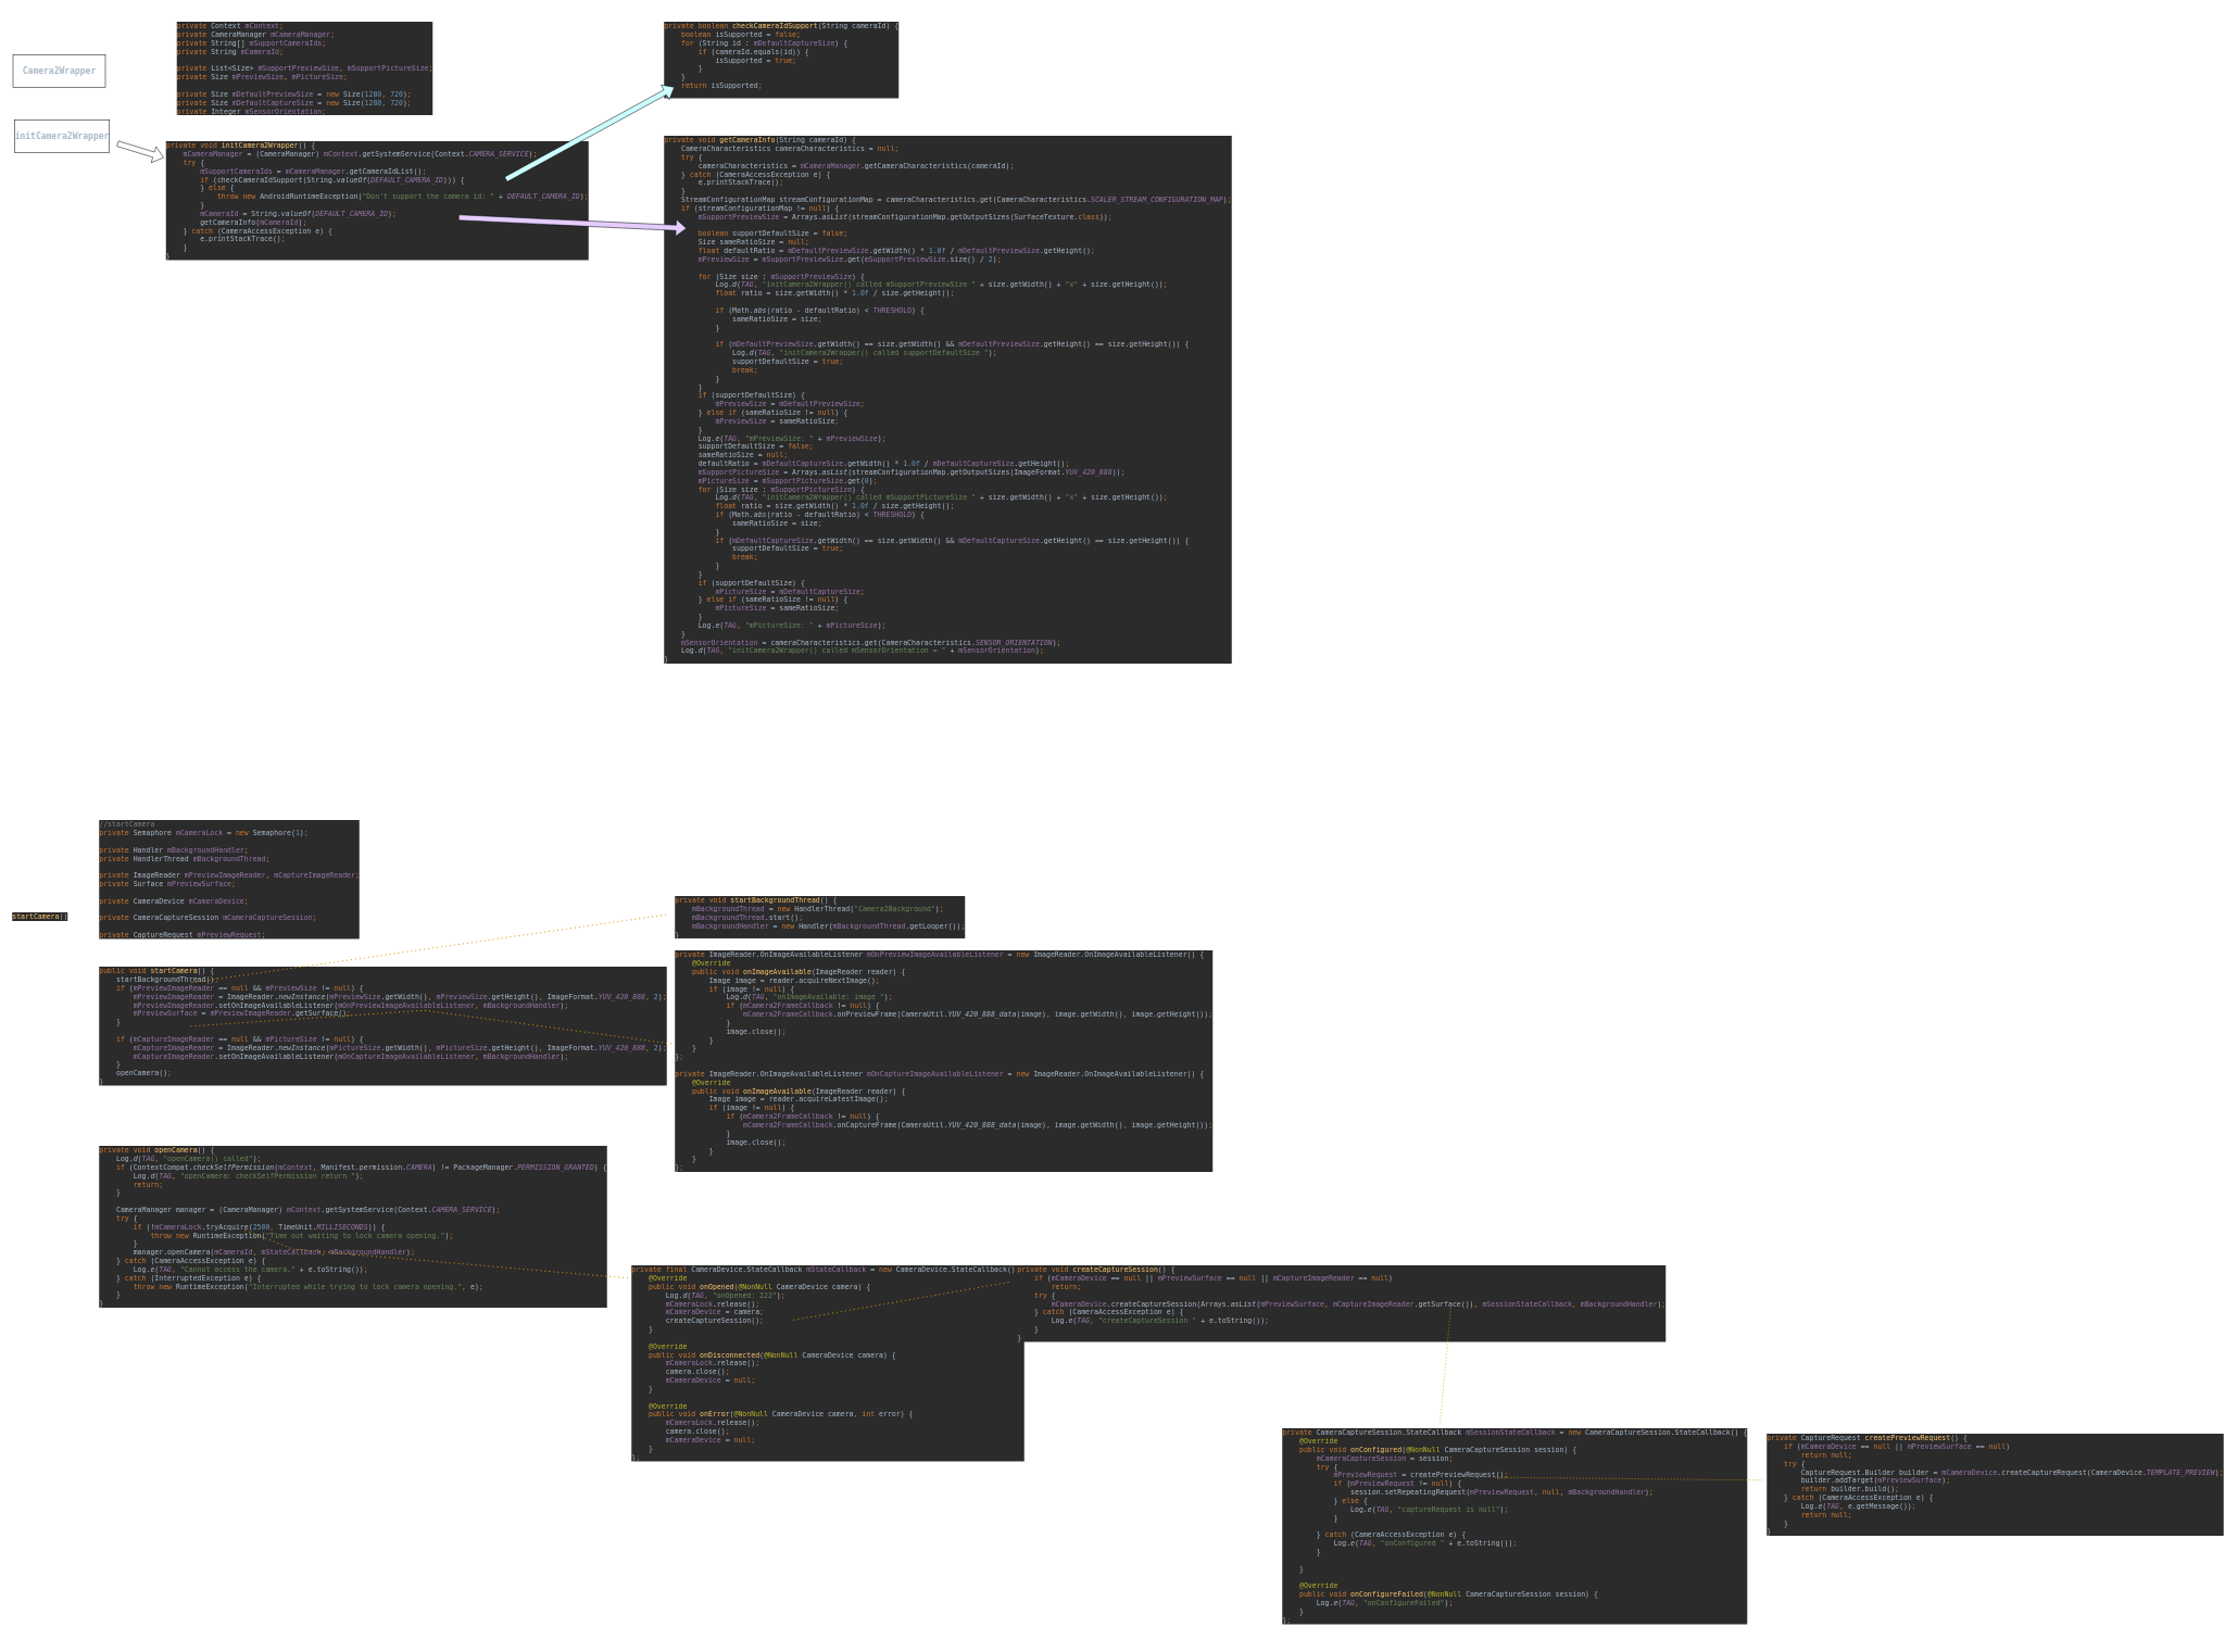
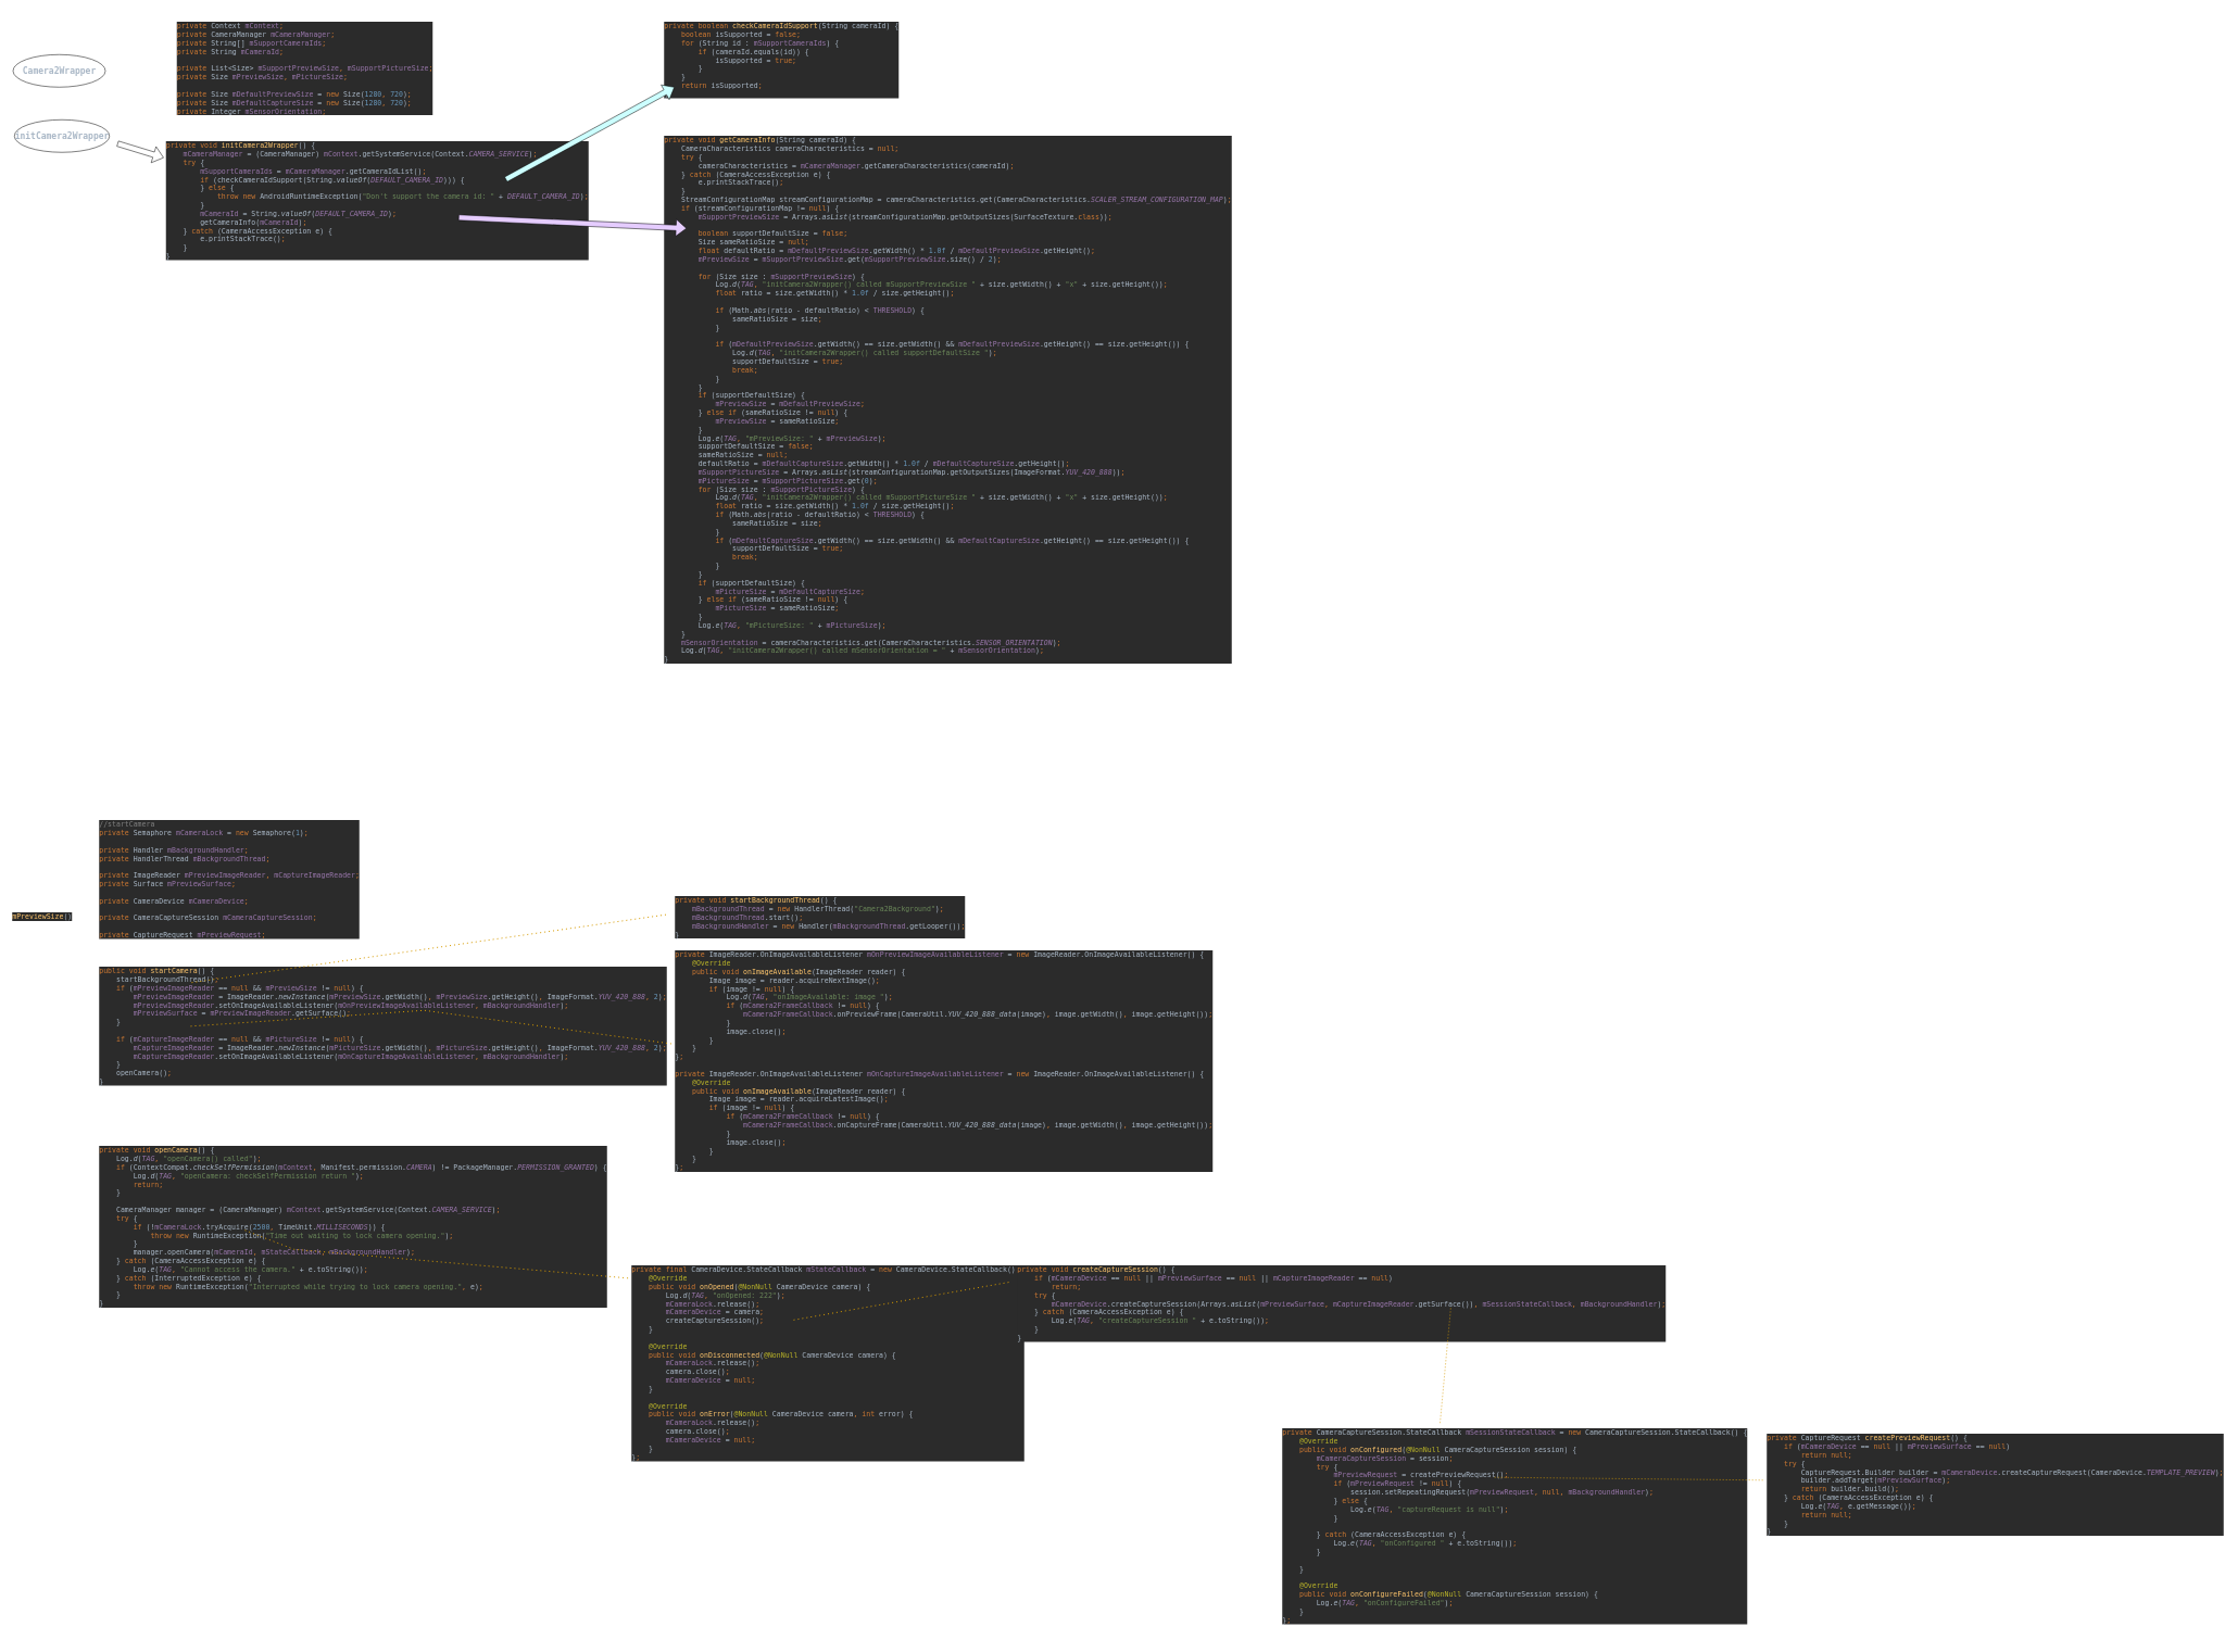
- <mxCell id="6" value="&lt;pre style=&quot;background-color:#2b2b2b;color:#a9b7c6;font-family:'JetBrains Mono',monospace;font-size:9.8pt;&quot;&gt;&lt;span style=&quot;color:#cc7832;&quot;&gt;private boolean &lt;/span&gt;&lt;span style=&quot;color:#ffc66d;&quot;&gt;checkCameraIdSupport&lt;/span&gt;(String cameraId) {&lt;br&gt;    &lt;span style=&quot;color:#cc7832;&quot;&gt;boolean &lt;/span&gt;isSupported = &lt;span style=&quot;color:#cc7832;&quot;&gt;false;&lt;br&gt;&lt;/span&gt;&lt;span style=&quot;color:#cc7832;&quot;&gt;    for &lt;/span&gt;(String id : &lt;span style=&quot;color:#9876aa;&quot;&gt;mDefaultCaptureSize&lt;/span&gt;) {&lt;br&gt;        &lt;span style=&quot;color:#cc7832;&quot;&gt;if &lt;/span&gt;(cameraId.equals(id)) {&lt;br&gt;            isSupported = &lt;span style=&quot;color:#cc7832;&quot;&gt;true;&lt;br&gt;&lt;/span&gt;&lt;span style=&quot;color:#cc7832;&quot;&gt;        &lt;/span&gt;}&lt;br&gt;    }&lt;br&gt;    &lt;span style=&quot;color:#cc7832;&quot;&gt;return &lt;/span&gt;isSupported&lt;span style=&quot;color:#cc7832;&quot;&gt;;&lt;br&gt;&lt;/span&gt;}&lt;/pre&gt;" style="text;whiteSpace=wrap;html=1;" vertex="1" parent="1"><mxGeometry x="1220" y="20" width="420" height="190" as="geometry" /></mxCell>
+ <mxCell id="6" value="&lt;pre style=&quot;background-color:#2b2b2b;color:#a9b7c6;font-family:'JetBrains Mono',monospace;font-size:9.8pt;&quot;&gt;&lt;span style=&quot;color:#cc7832;&quot;&gt;private boolean &lt;/span&gt;&lt;span style=&quot;color:#ffc66d;&quot;&gt;checkCameraIdSupport&lt;/span&gt;(String cameraId) {&lt;br&gt;    &lt;span style=&quot;color:#cc7832;&quot;&gt;boolean &lt;/span&gt;isSupported = &lt;span style=&quot;color:#cc7832;&quot;&gt;false;&lt;br&gt;&lt;/span&gt;&lt;span style=&quot;color:#cc7832;&quot;&gt;    for &lt;/span&gt;(String id : &lt;span style=&quot;color:#9876aa;&quot;&gt;mSupportCameraIds&lt;/span&gt;) {&lt;br&gt;        &lt;span style=&quot;color:#cc7832;&quot;&gt;if &lt;/span&gt;(cameraId.equals(id)) {&lt;br&gt;            isSupported = &lt;span style=&quot;color:#cc7832;&quot;&gt;true;&lt;br&gt;&lt;/span&gt;&lt;span style=&quot;color:#cc7832;&quot;&gt;        &lt;/span&gt;}&lt;br&gt;    }&lt;br&gt;    &lt;span style=&quot;color:#cc7832;&quot;&gt;return &lt;/span&gt;isSupported&lt;span style=&quot;color:#cc7832;&quot;&gt;;&lt;br&gt;&lt;/span&gt;}&lt;/pre&gt;" style="text;whiteSpace=wrap;html=1;" vertex="1" parent="1"><mxGeometry x="1220" y="20" width="420" height="190" as="geometry" /></mxCell>
- <mxCell id="4" value="&lt;pre style=&quot;border-color: var(--border-color); text-align: left; color: rgb(169, 183, 198); font-family: &amp;quot;JetBrains Mono&amp;quot;, monospace; font-size: 16px;&quot;&gt;Camera2Wrapper&lt;/pre&gt;" style="rounded=0;html=1;fontSize=16;labelBackgroundColor=none;fontStyle=1" parent="1" vertex="1"><mxGeometry x="23" y="100" width="170" height="60" as="geometry" /></mxCell>
+ <mxCell id="4" value="&lt;pre style=&quot;border-color: var(--border-color); text-align: left; color: rgb(169, 183, 198); font-family: &amp;quot;JetBrains Mono&amp;quot;, monospace; font-size: 16px;&quot;&gt;Camera2Wrapper&lt;/pre&gt;" style="ellipse;html=1;fontSize=16;labelBackgroundColor=none;fontStyle=1;" parent="1" vertex="1"><mxGeometry x="23" y="100" width="170" height="60" as="geometry" /></mxCell>
- <mxCell id="5" value="&lt;pre style=&quot;border-color: var(--border-color); text-align: left; color: rgb(169, 183, 198); font-family: &amp;quot;JetBrains Mono&amp;quot;, monospace; font-size: 16px;&quot;&gt;initCamera2Wrapper&lt;/pre&gt;" style="rounded=0;html=1;fontSize=16;labelBackgroundColor=none;fontStyle=1" parent="1" vertex="1"><mxGeometry x="25.5" y="220" width="175" height="60" as="geometry" /></mxCell>
+ <mxCell id="5" value="&lt;pre style=&quot;border-color: var(--border-color); text-align: left; color: rgb(169, 183, 198); font-family: &amp;quot;JetBrains Mono&amp;quot;, monospace; font-size: 16px;&quot;&gt;initCamera2Wrapper&lt;/pre&gt;" style="ellipse;html=1;fontSize=16;labelBackgroundColor=none;fontStyle=1;" parent="1" vertex="1"><mxGeometry x="25.5" y="220" width="175" height="60" as="geometry" /></mxCell>
- <mxCell id="13" value="&lt;pre style=&quot;background-color:#2b2b2b;color:#a9b7c6;font-family:'JetBrains Mono',monospace;font-size:9.8pt;&quot;&gt;&lt;span style=&quot;color:#ffc66d;&quot;&gt;startCamera&lt;/span&gt;()&lt;/pre&gt;" style="text;whiteSpace=wrap;html=1;" vertex="1" parent="1"><mxGeometry x="20" y="1660" width="120" height="70" as="geometry" /></mxCell>
+ <mxCell id="13" value="&lt;pre style=&quot;background-color:#2b2b2b;color:#a9b7c6;font-family:'JetBrains Mono',monospace;font-size:9.8pt;&quot;&gt;&lt;span style=&quot;color:#ffc66d;&quot;&gt;mPreviewSize&lt;/span&gt;()&lt;/pre&gt;" style="text;whiteSpace=wrap;html=1;" vertex="1" parent="1"><mxGeometry x="20" y="1660" width="120" height="70" as="geometry" /></mxCell>
